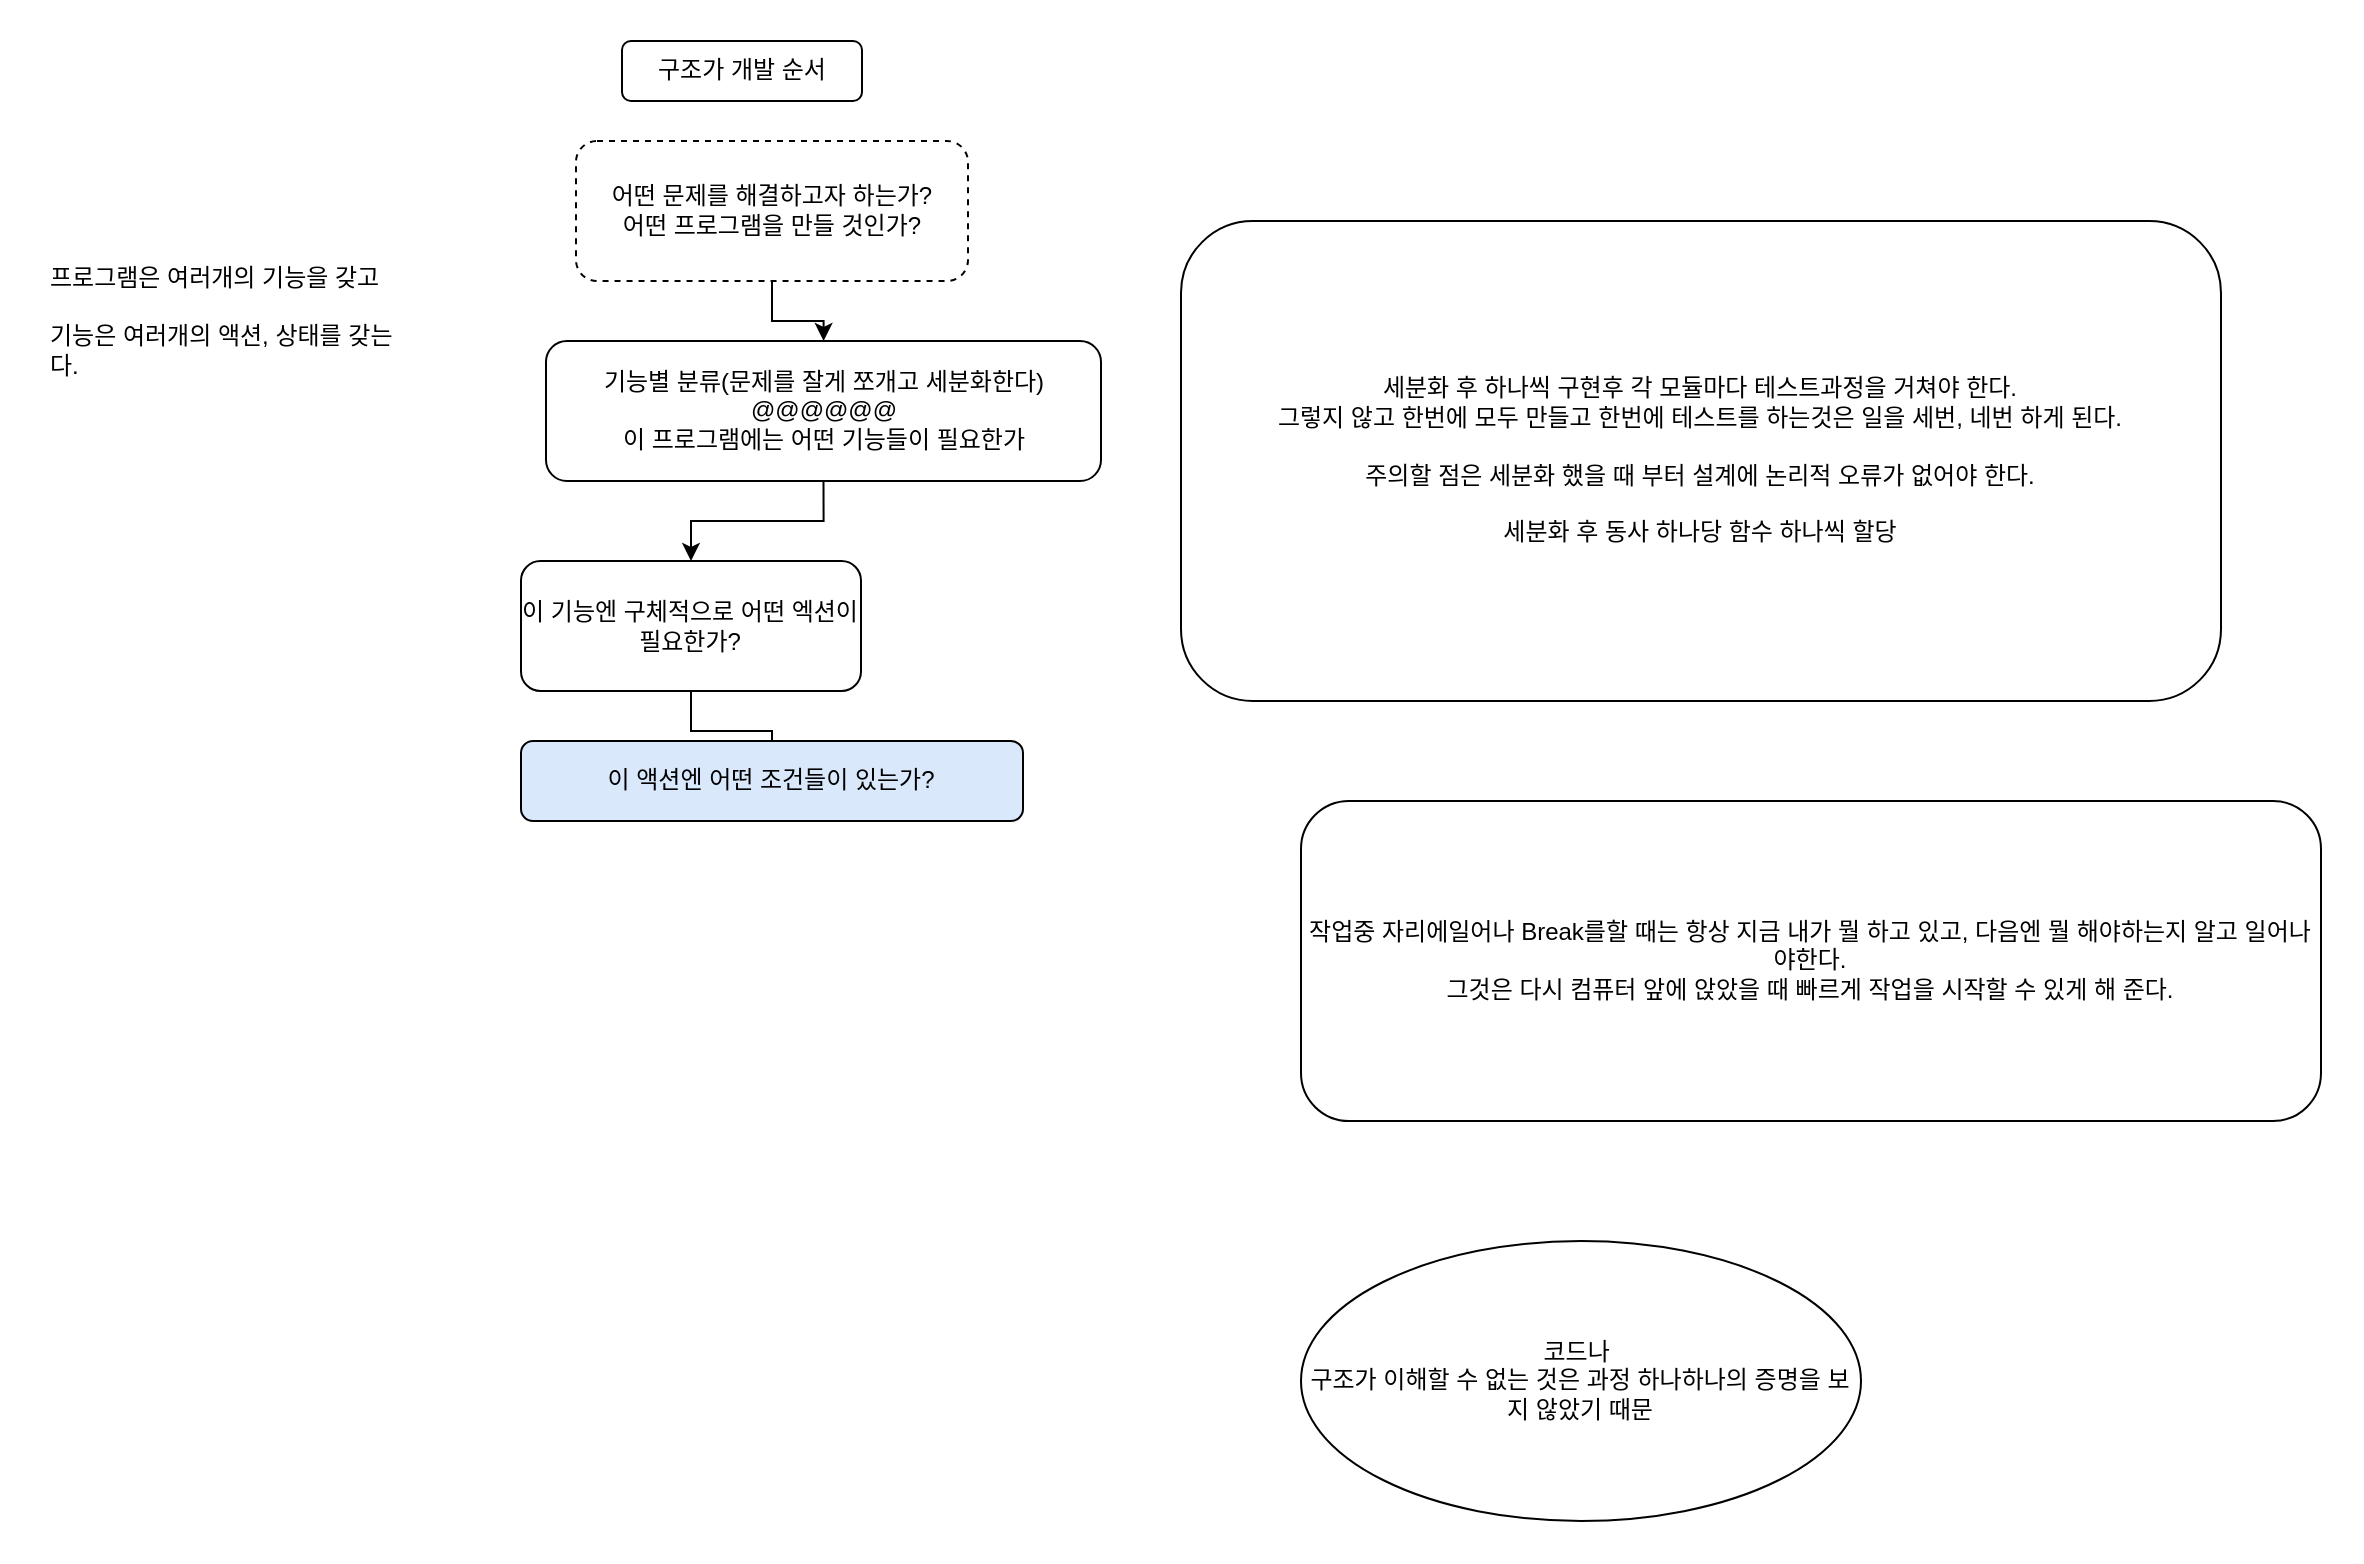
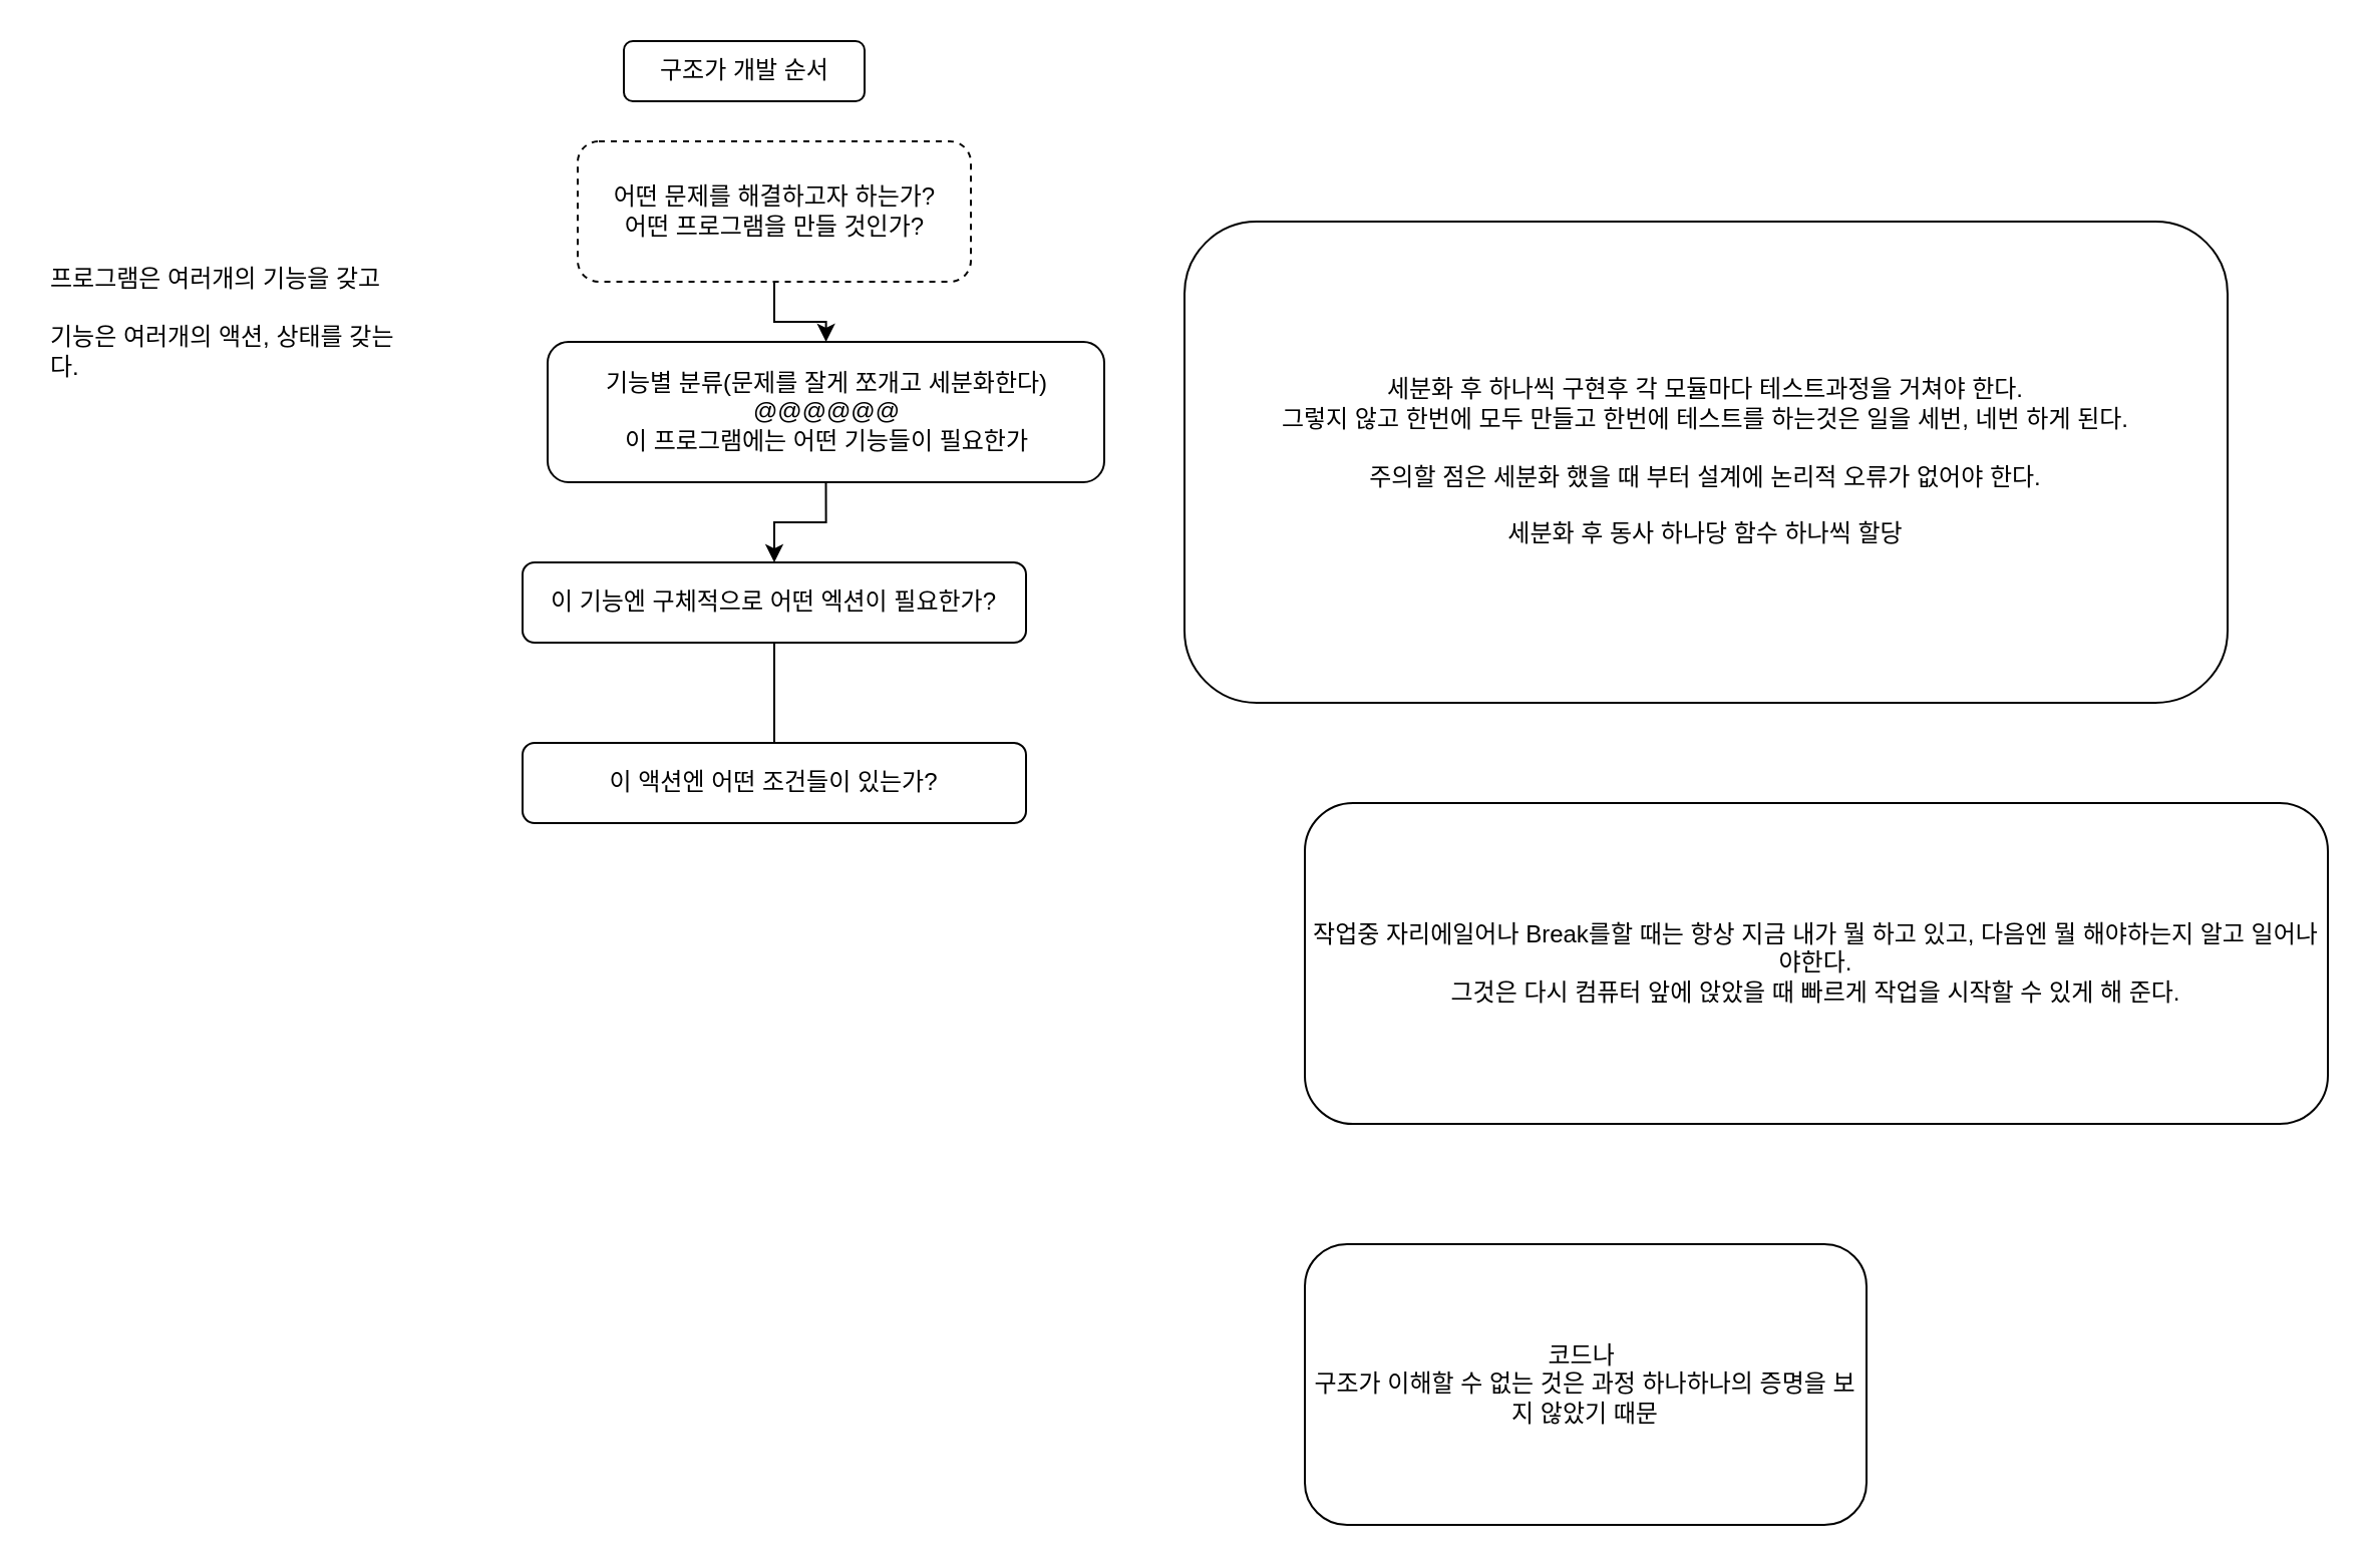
- <mxCell id="6" value="이 기능엔 구체적으로 어떤 엑션이 필요한가?" style="rounded=1;whiteSpace=wrap;html=1;" parent="1" vertex="1"><mxGeometry x="260" y="280" width="170" height="65" as="geometry" /></mxCell>
+ <mxCell id="6" value="이 기능엔 구체적으로 어떤 엑션이 필요한가?" style="rounded=1;whiteSpace=wrap;html=1;" parent="1" vertex="1"><mxGeometry x="260" y="280" width="251" height="40" as="geometry" /></mxCell>
- <mxCell id="10" value="이 액션엔 어떤 조건들이 있는가?" style="rounded=1;whiteSpace=wrap;html=1;fillColor=#dae8fc;" parent="1" vertex="1"><mxGeometry x="260" y="370" width="251" height="40" as="geometry" /></mxCell>
+ <mxCell id="10" value="이 액션엔 어떤 조건들이 있는가?" style="rounded=1;whiteSpace=wrap;html=1;" parent="1" vertex="1"><mxGeometry x="260" y="370" width="251" height="40" as="geometry" /></mxCell>
- <mxCell id="13" value="코드나&amp;nbsp;&lt;br&gt;구조가 이해할 수 없는 것은 과정 하나하나의 증명을 보지 않았기 때문" style="ellipse;whiteSpace=wrap;html=1;" vertex="1" parent="1"><mxGeometry x="650" y="620" width="280" height="140" as="geometry" /></mxCell>
+ <mxCell id="13" value="코드나&amp;nbsp;&lt;br&gt;구조가 이해할 수 없는 것은 과정 하나하나의 증명을 보지 않았기 때문" style="rounded=1;whiteSpace=wrap;html=1;" vertex="1" parent="1"><mxGeometry x="650" y="620" width="280" height="140" as="geometry" /></mxCell>
